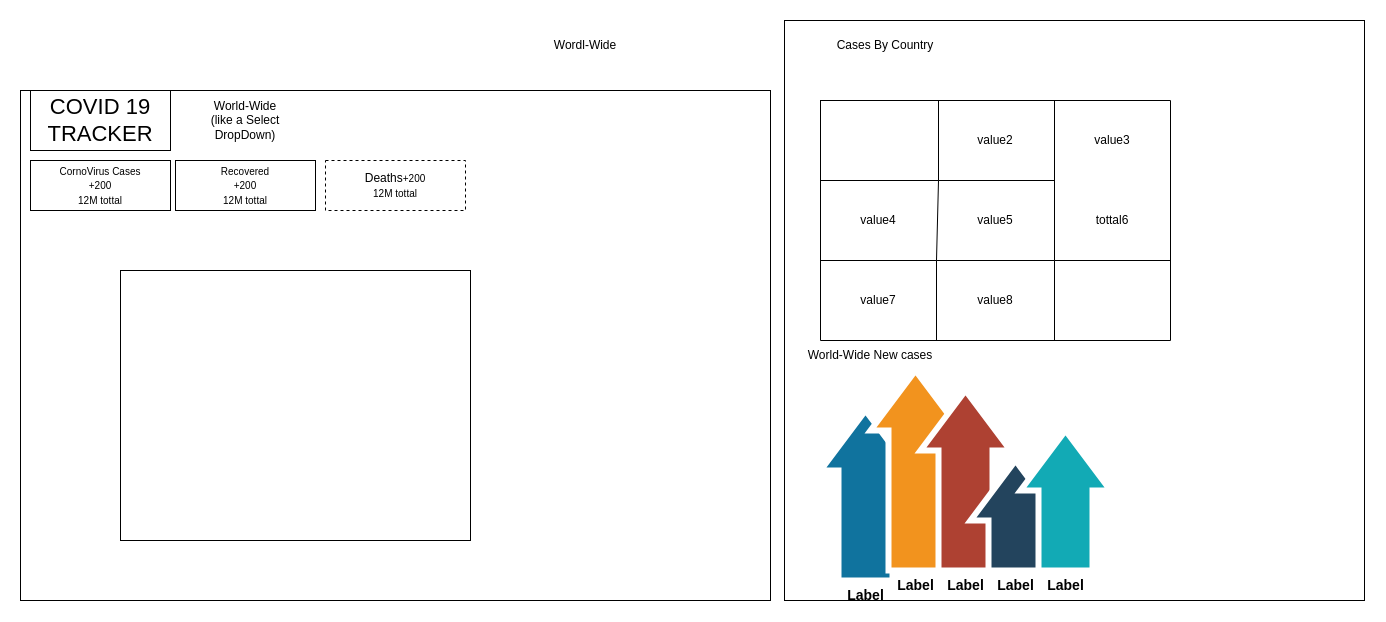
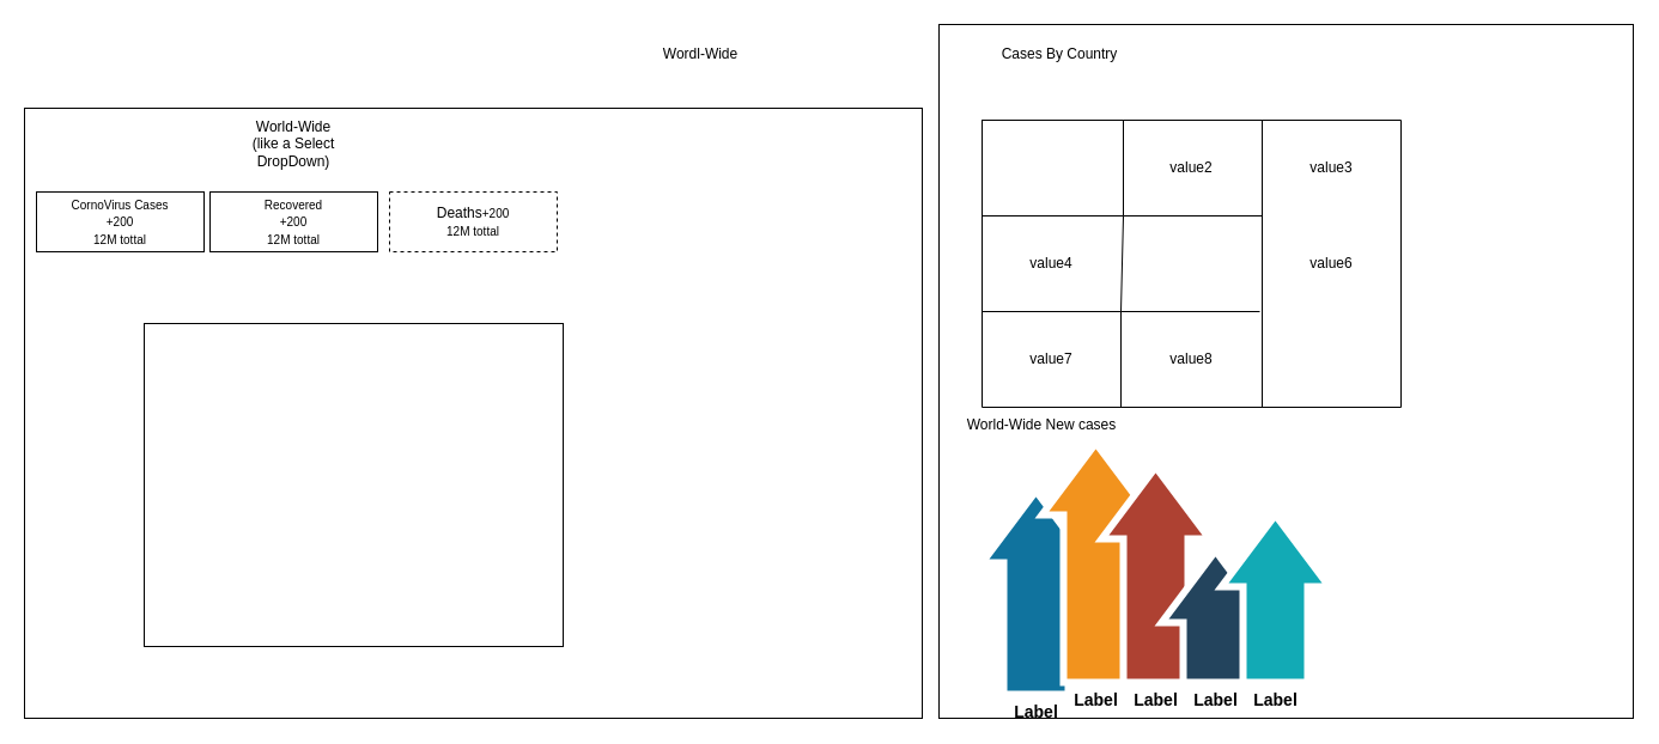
- <mxCell id="3" value="&lt;font style=&quot;font-size: 22px&quot;&gt;COVID 19 TRACKER&lt;/font&gt;" style="rounded=0;whiteSpace=wrap;html=1;" vertex="1" parent="1"><mxGeometry x="30" y="90" width="140" height="60" as="geometry" /></mxCell>
- <mxCell id="25" value="value5" style="shape=partialRectangle;html=1;whiteSpace=wrap;connectable=0;fillColor=none;top=0;left=0;bottom=0;right=0;overflow=hidden;" vertex="1" parent="23"><mxGeometry x="116" width="118" height="80" as="geometry" /></mxCell>
- <mxCell id="26" value="tottal6" style="shape=partialRectangle;html=1;whiteSpace=wrap;connectable=0;fillColor=none;top=0;left=0;bottom=0;right=0;overflow=hidden;" vertex="1" parent="23"><mxGeometry x="234" width="116" height="80" as="geometry" /></mxCell>
+ <mxCell id="26" value="value6" style="shape=partialRectangle;html=1;whiteSpace=wrap;connectable=0;fillColor=none;top=0;left=0;bottom=0;right=0;overflow=hidden;" vertex="1" parent="23"><mxGeometry x="234" width="116" height="80" as="geometry" /></mxCell>
